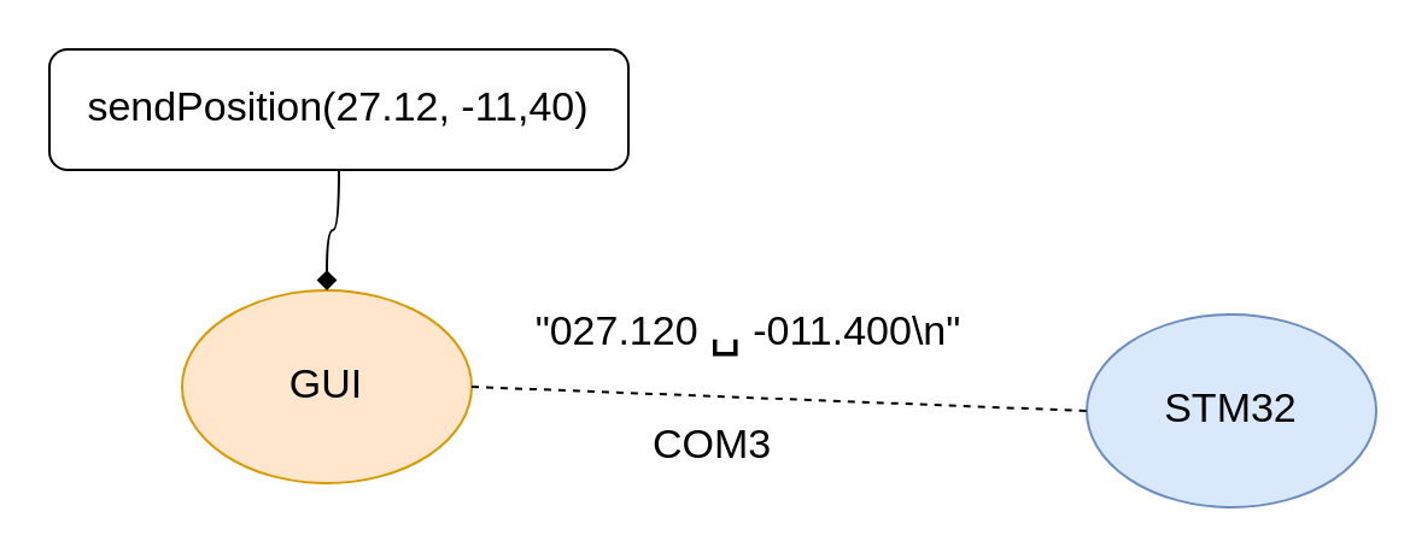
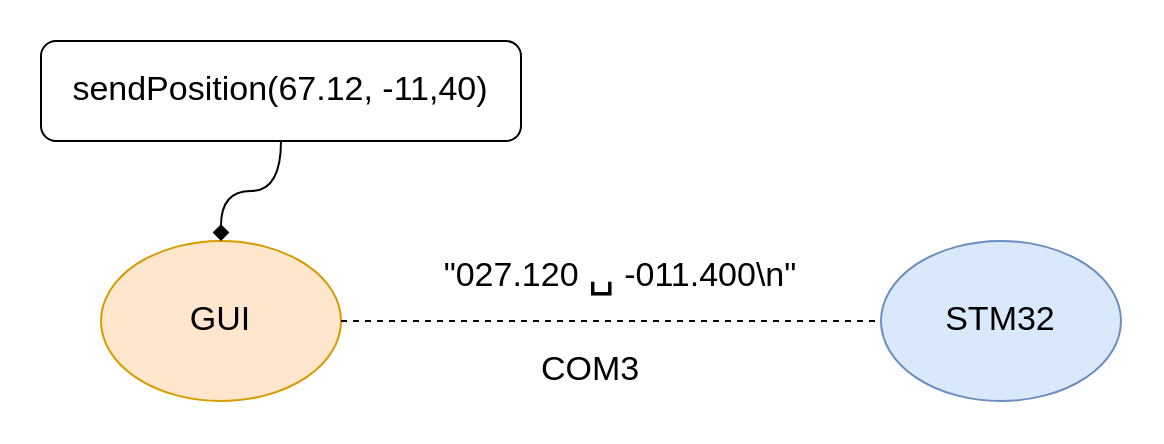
- <mxCell id="7" value="&lt;font style=&quot;font-size: 17px;&quot;&gt;sendPosition(27.12, -11,40)&lt;/font&gt;" style="rounded=1;whiteSpace=wrap;html=1;" vertex="1" parent="1"><mxGeometry x="20" y="20" width="240" height="50" as="geometry" /></mxCell>
+ <mxCell id="7" value="&lt;font style=&quot;font-size: 17px;&quot;&gt;sendPosition(67.12, -11,40)&lt;/font&gt;" style="rounded=1;whiteSpace=wrap;html=1;" vertex="1" parent="1"><mxGeometry x="20" y="20" width="240" height="50" as="geometry" /></mxCell>
- <mxCell id="2" value="&lt;font style=&quot;font-size: 17px;&quot;&gt;GUI&lt;/font&gt;" style="ellipse;whiteSpace=wrap;html=1;fillColor=#ffe6cc;strokeColor=#d79b00;" vertex="1" parent="1"><mxGeometry x="75" y="120" width="120" height="80" as="geometry" /></mxCell>
+ <mxCell id="2" value="&lt;font style=&quot;font-size: 17px;&quot;&gt;GUI&lt;/font&gt;" style="ellipse;whiteSpace=wrap;html=1;fillColor=#ffe6cc;strokeColor=#d79b00;" vertex="1" parent="1"><mxGeometry x="50" y="120" width="120" height="80" as="geometry" /></mxCell>
- <mxCell id="3" value="&lt;font style=&quot;font-size: 17px;&quot;&gt;STM32&lt;/font&gt;" style="ellipse;whiteSpace=wrap;html=1;fillColor=#dae8fc;strokeColor=#6c8ebf;" vertex="1" parent="1"><mxGeometry x="450" y="130" width="120" height="80" as="geometry" /></mxCell>
+ <mxCell id="3" value="&lt;font style=&quot;font-size: 17px;&quot;&gt;STM32&lt;/font&gt;" style="ellipse;whiteSpace=wrap;html=1;fillColor=#dae8fc;strokeColor=#6c8ebf;" vertex="1" parent="1"><mxGeometry x="440" y="120" width="120" height="80" as="geometry" /></mxCell>
